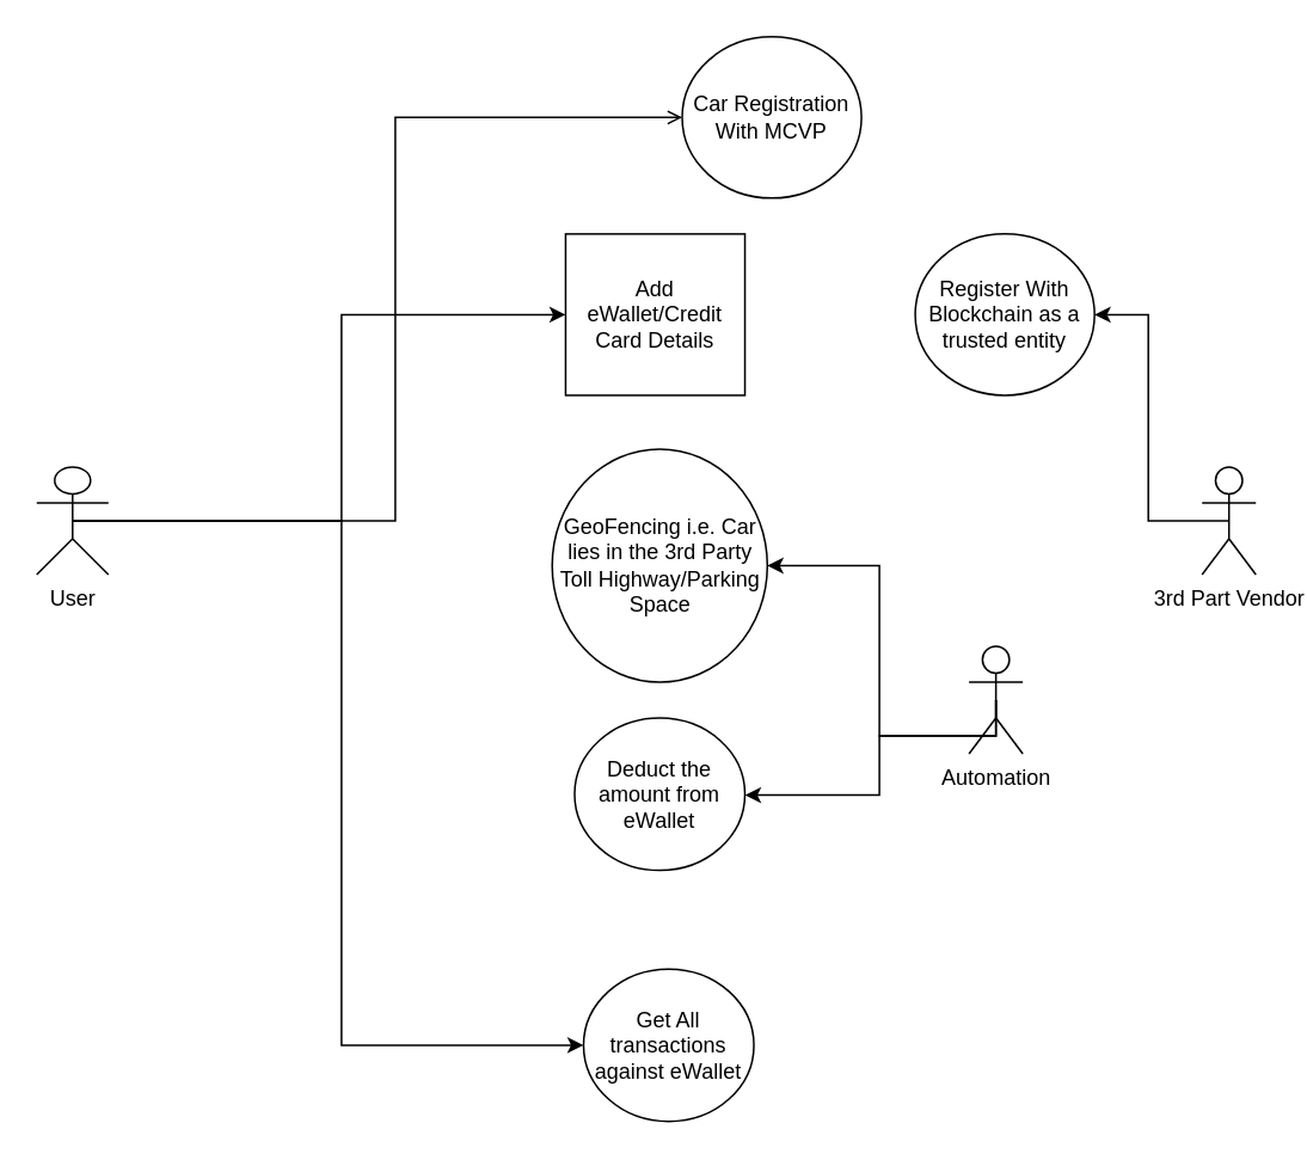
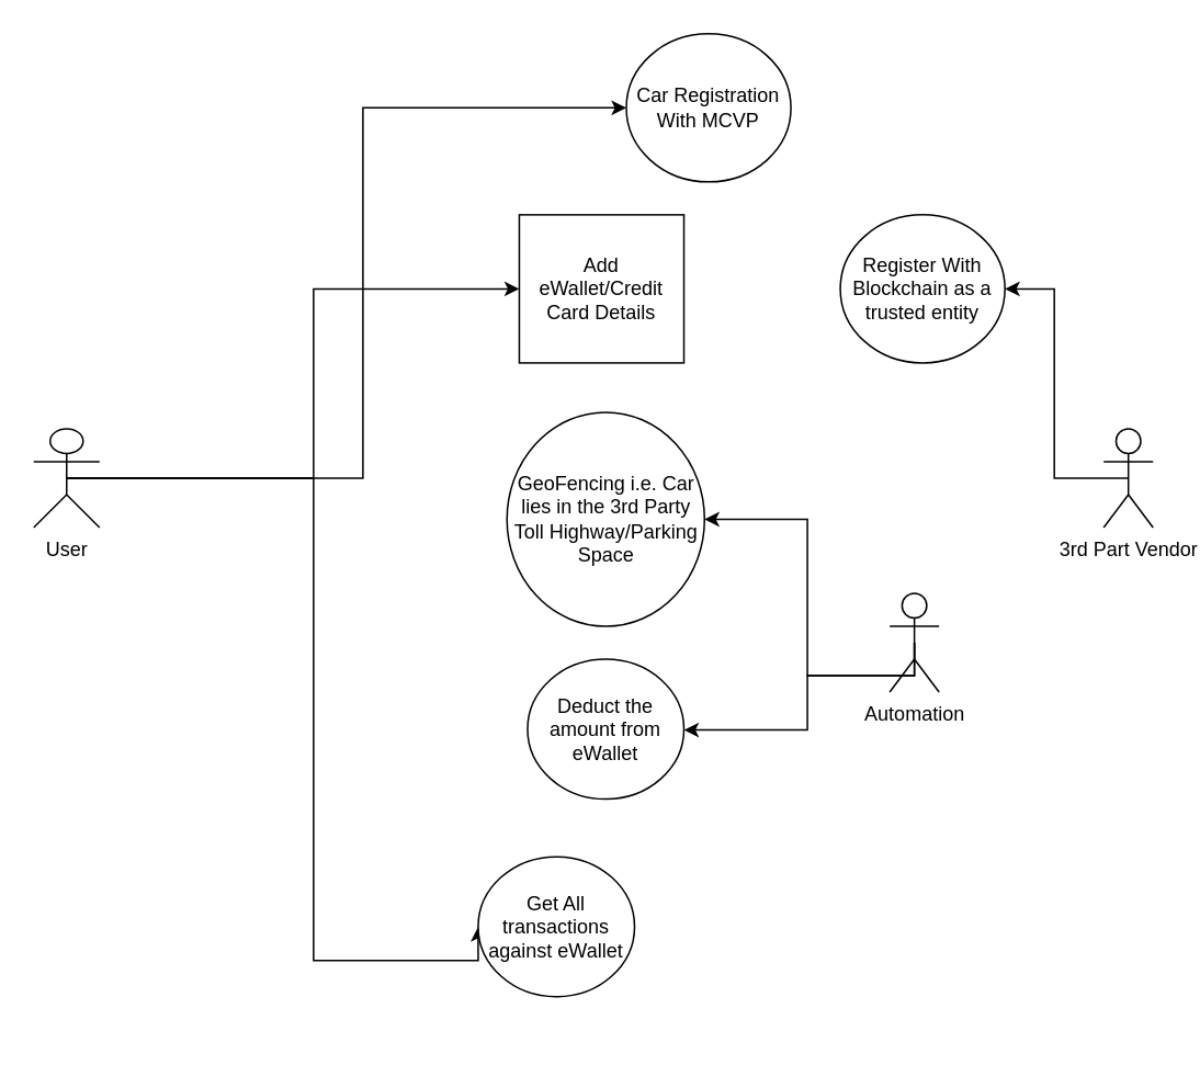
- <mxCell id="2" style="edgeStyle=orthogonalEdgeStyle;rounded=0;orthogonalLoop=1;jettySize=auto;html=1;exitX=0.5;exitY=0.5;exitDx=0;exitDy=0;exitPerimeter=0;entryX=0;entryY=0.5;entryDx=0;entryDy=0;endArrow=open;" edge="1" parent="1" source="5" target="6"><mxGeometry relative="1" as="geometry" /></mxCell>
+ <mxCell id="2" style="edgeStyle=orthogonalEdgeStyle;rounded=0;orthogonalLoop=1;jettySize=auto;html=1;exitX=0.5;exitY=0.5;exitDx=0;exitDy=0;exitPerimeter=0;entryX=0;entryY=0.5;entryDx=0;entryDy=0;" edge="1" parent="1" source="5" target="6"><mxGeometry relative="1" as="geometry" /></mxCell>
- <mxCell id="12" value="Get All transactions against eWallet" style="ellipse;whiteSpace=wrap;html=1;" vertex="1" parent="1"><mxGeometry x="325" y="540" width="95" height="85" as="geometry" /></mxCell>
+ <mxCell id="12" value="Get All transactions against eWallet" style="ellipse;whiteSpace=wrap;html=1;" vertex="1" parent="1"><mxGeometry x="290" y="520" width="95" height="85" as="geometry" /></mxCell>
